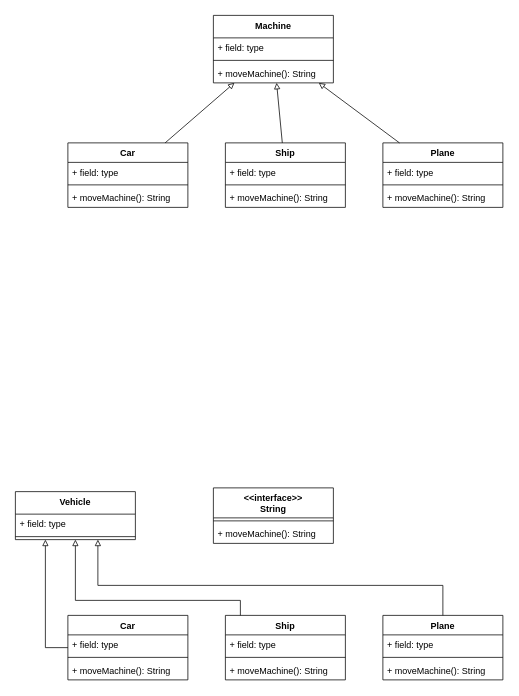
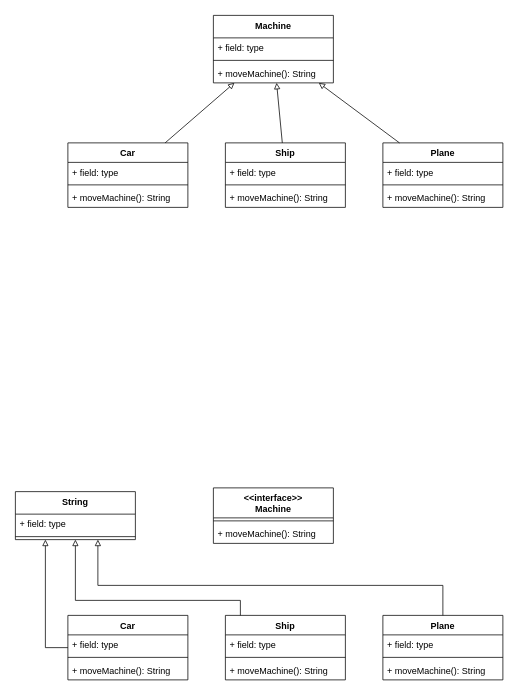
- <mxCell id="37" value="Vehicle" style="swimlane;fontStyle=1;align=center;verticalAlign=top;childLayout=stackLayout;horizontal=1;startSize=30;horizontalStack=0;resizeParent=1;resizeParentMax=0;resizeLast=0;collapsible=1;marginBottom=0;whiteSpace=wrap;html=1;" vertex="1" parent="1"><mxGeometry x="20" y="655" width="160" height="64" as="geometry" /></mxCell>
+ <mxCell id="37" value="String" style="swimlane;fontStyle=1;align=center;verticalAlign=top;childLayout=stackLayout;horizontal=1;startSize=30;horizontalStack=0;resizeParent=1;resizeParentMax=0;resizeLast=0;collapsible=1;marginBottom=0;whiteSpace=wrap;html=1;" vertex="1" parent="1"><mxGeometry x="20" y="655" width="160" height="64" as="geometry" /></mxCell>
- <mxCell id="21" value="&amp;lt;&amp;lt;interface&amp;gt;&amp;gt;&lt;br&gt;String" style="swimlane;fontStyle=1;align=center;verticalAlign=top;childLayout=stackLayout;horizontal=1;startSize=40;horizontalStack=0;resizeParent=1;resizeParentMax=0;resizeLast=0;collapsible=1;marginBottom=0;whiteSpace=wrap;html=1;" vertex="1" parent="1"><mxGeometry x="284" y="650" width="160" height="74" as="geometry" /></mxCell>
+ <mxCell id="21" value="&amp;lt;&amp;lt;interface&amp;gt;&amp;gt;&lt;br&gt;Machine" style="swimlane;fontStyle=1;align=center;verticalAlign=top;childLayout=stackLayout;horizontal=1;startSize=40;horizontalStack=0;resizeParent=1;resizeParentMax=0;resizeLast=0;collapsible=1;marginBottom=0;whiteSpace=wrap;html=1;" vertex="1" parent="1"><mxGeometry x="284" y="650" width="160" height="74" as="geometry" /></mxCell>
